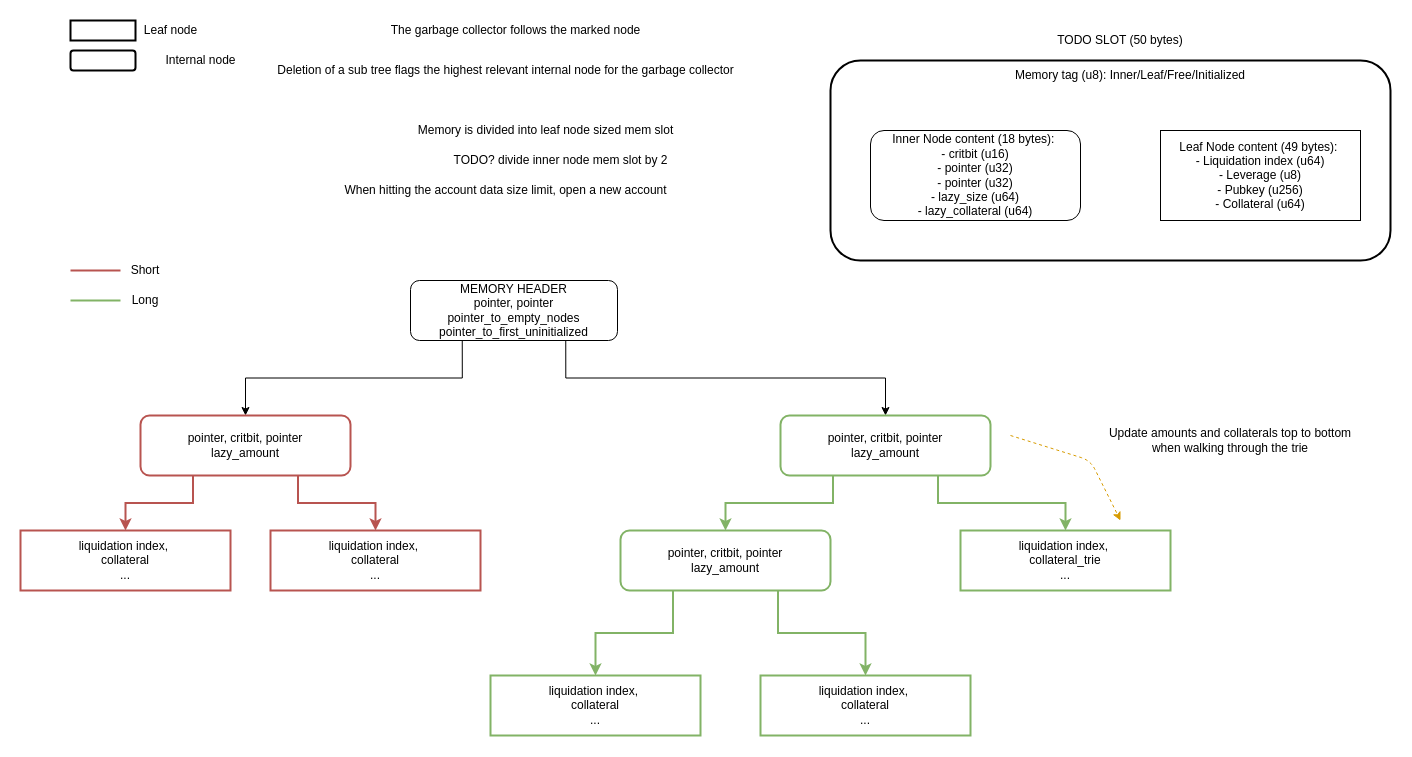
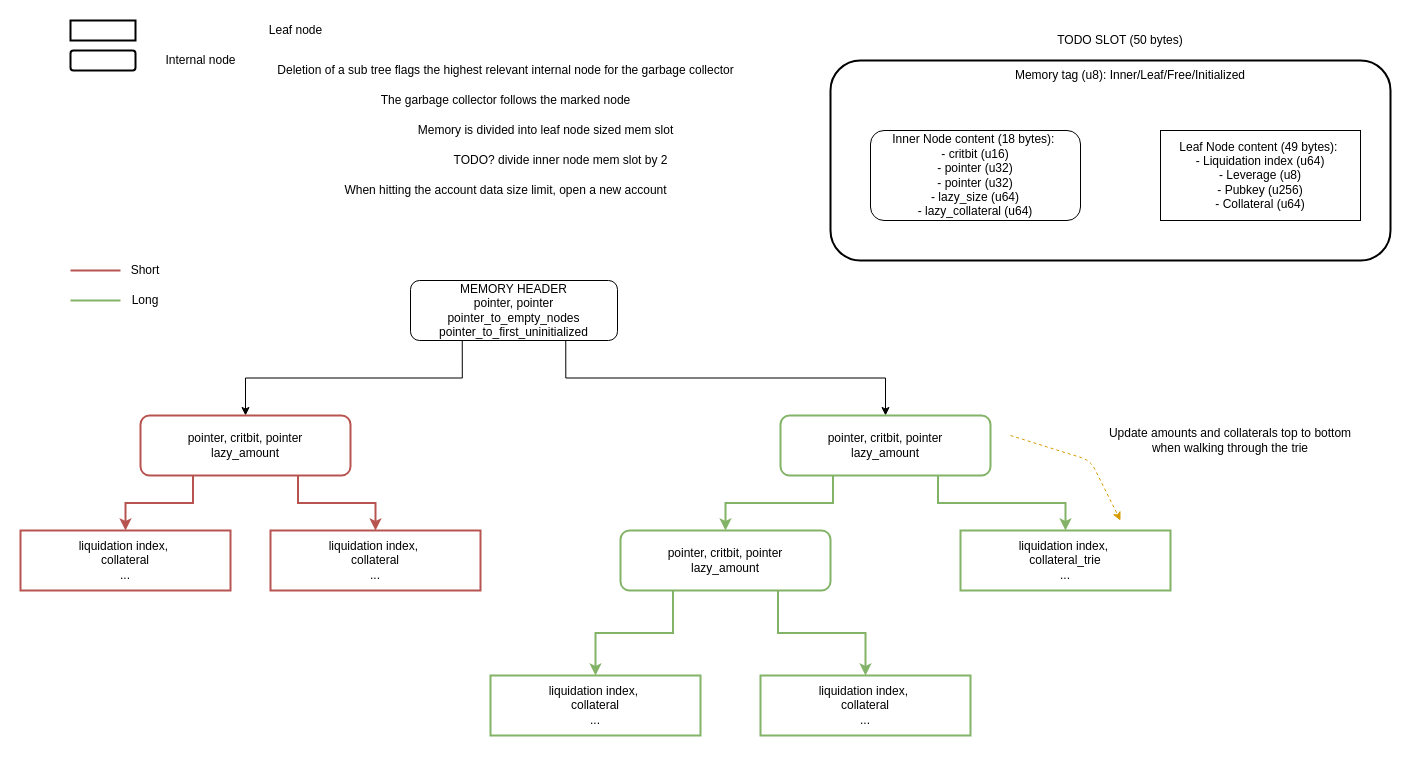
- <mxCell id="30" value="Leaf node" style="text;html=1;align=center;verticalAlign=middle;resizable=0;points=[];autosize=1;" parent="1" vertex="1"><mxGeometry x="135" y="20" width="70" height="20" as="geometry" /></mxCell>
+ <mxCell id="30" value="Leaf node" style="text;html=1;align=center;verticalAlign=middle;resizable=0;points=[];autosize=1;" parent="1" vertex="1"><mxGeometry x="260" y="20" width="70" height="20" as="geometry" /></mxCell>
- <mxCell id="32" value="The garbage collector follows the marked node" style="text;html=1;align=center;verticalAlign=middle;resizable=0;points=[];autosize=1;" parent="1" vertex="1"><mxGeometry x="385" y="20" width="260" height="20" as="geometry" /></mxCell>
+ <mxCell id="32" value="The garbage collector follows the marked node" style="text;html=1;align=center;verticalAlign=middle;resizable=0;points=[];autosize=1;" parent="1" vertex="1"><mxGeometry x="375" y="90" width="260" height="20" as="geometry" /></mxCell>
